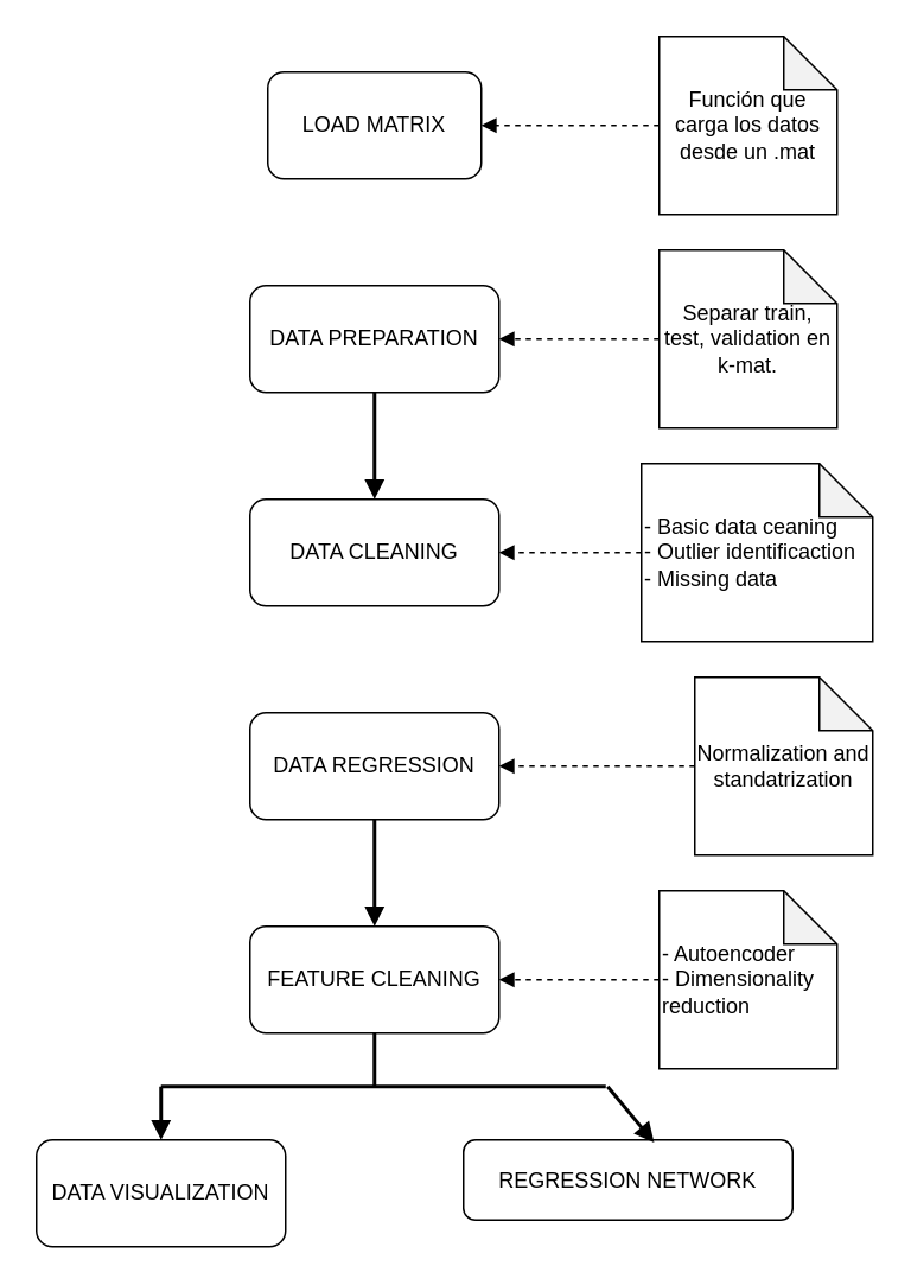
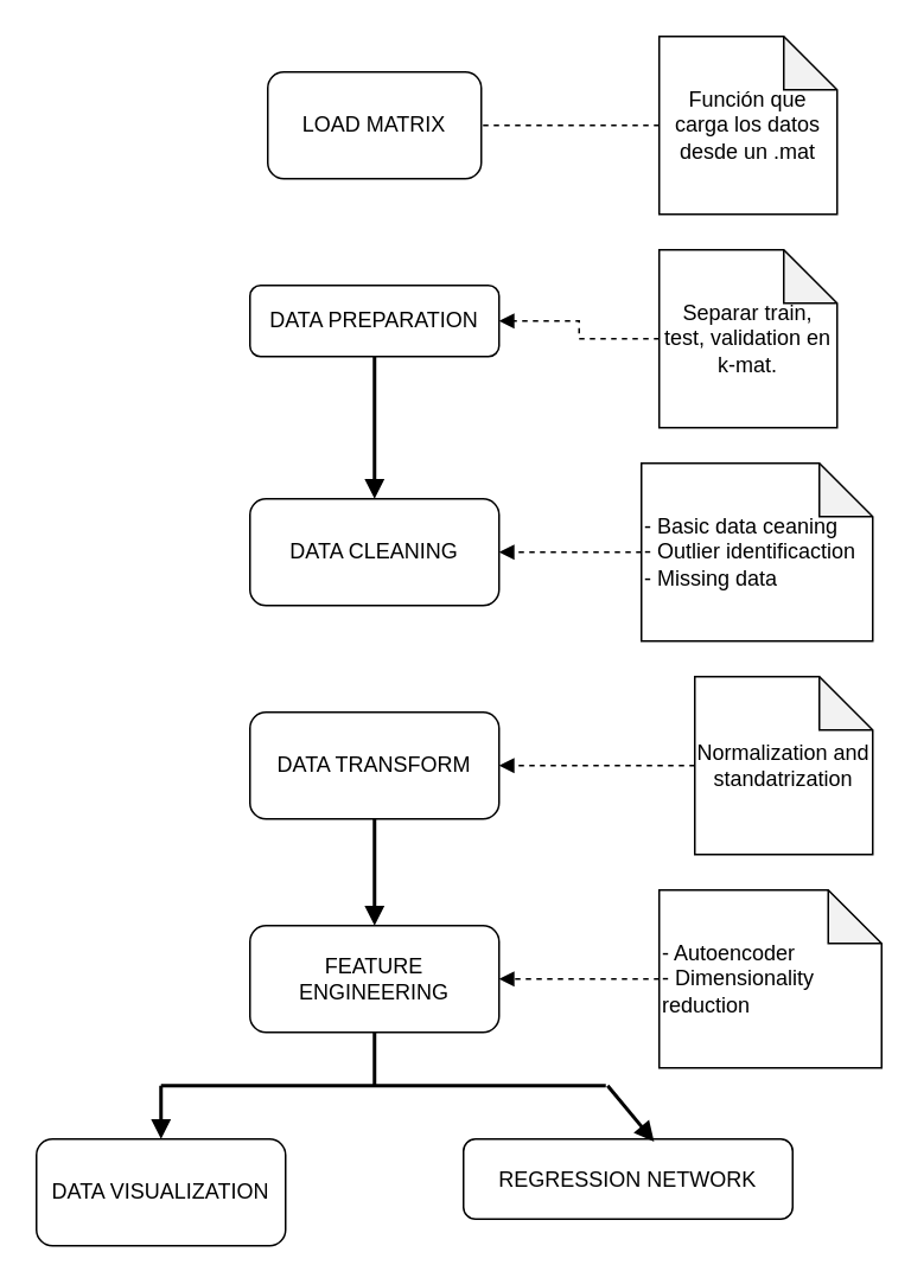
- <mxCell id="3" value="" style="edgeStyle=orthogonalEdgeStyle;rounded=0;orthogonalLoop=1;jettySize=auto;html=1;dashed=1;endArrow=block;endFill=1;" edge="1" parent="1" source="4" target="2"><mxGeometry relative="1" as="geometry" /></mxCell>
+ <mxCell id="3" value="" style="edgeStyle=orthogonalEdgeStyle;rounded=0;orthogonalLoop=1;jettySize=auto;html=1;dashed=1;endArrow=none;endFill=1;" edge="1" parent="1" source="4" target="2"><mxGeometry relative="1" as="geometry" /></mxCell>
- <mxCell id="6" value="DATA PREPARATION" style="rounded=1;whiteSpace=wrap;html=1;" vertex="1" parent="1"><mxGeometry x="140" y="160" width="140" height="60" as="geometry" /></mxCell>
+ <mxCell id="6" value="DATA PREPARATION" style="rounded=1;whiteSpace=wrap;html=1;" vertex="1" parent="1"><mxGeometry x="140" y="160" width="140" height="40" as="geometry" /></mxCell>
- <mxCell id="13" value="DATA REGRESSION" style="rounded=1;whiteSpace=wrap;html=1;" vertex="1" parent="1"><mxGeometry x="140" y="400" width="140" height="60" as="geometry" /></mxCell>
+ <mxCell id="13" value="DATA TRANSFORM" style="rounded=1;whiteSpace=wrap;html=1;" vertex="1" parent="1"><mxGeometry x="140" y="400" width="140" height="60" as="geometry" /></mxCell>
- <mxCell id="16" value="FEATURE CLEANING" style="rounded=1;whiteSpace=wrap;html=1;" vertex="1" parent="1"><mxGeometry x="140" y="520" width="140" height="60" as="geometry" /></mxCell>
+ <mxCell id="16" value="FEATURE ENGINEERING" style="rounded=1;whiteSpace=wrap;html=1;" vertex="1" parent="1"><mxGeometry x="140" y="520" width="140" height="60" as="geometry" /></mxCell>
- <mxCell id="18" value="- Autoencoder&lt;br&gt;- Dimensionality reduction" style="shape=note;whiteSpace=wrap;html=1;backgroundOutline=1;darkOpacity=0.05;align=left;" vertex="1" parent="1"><mxGeometry x="370" y="500" width="100" height="100" as="geometry" /></mxCell>
+ <mxCell id="18" value="- Autoencoder&lt;br&gt;- Dimensionality reduction" style="shape=note;whiteSpace=wrap;html=1;backgroundOutline=1;darkOpacity=0.05;align=left;" vertex="1" parent="1"><mxGeometry x="370" y="500" width="125" height="100" as="geometry" /></mxCell>
